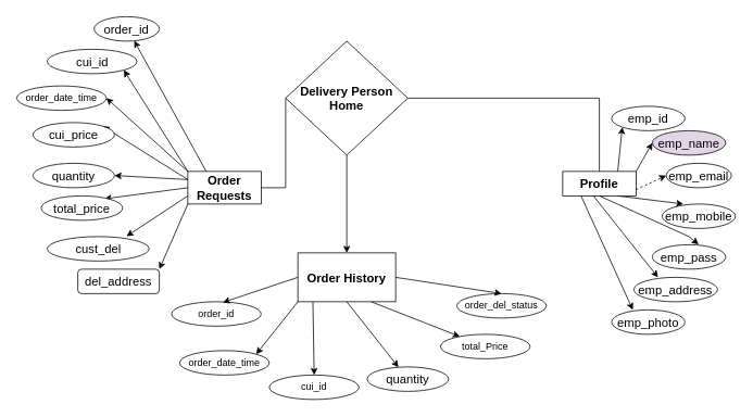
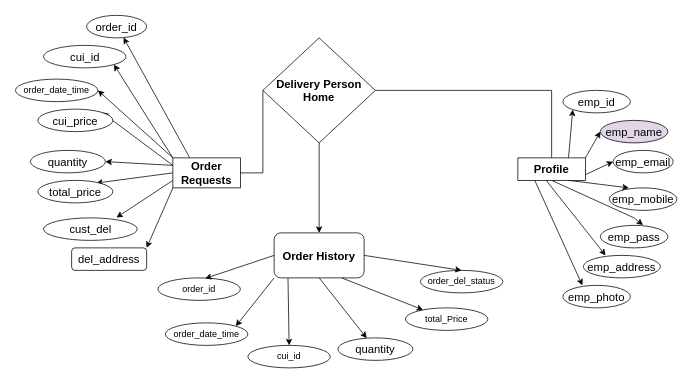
- <mxCell id="24" value="emp_id" style="ellipse;whiteSpace=wrap;html=1;fontSize=15;" vertex="1" parent="1"><mxGeometry x="750" y="130" width="90" height="30" as="geometry" /></mxCell>
+ <mxCell id="24" value="emp_id" style="ellipse;whiteSpace=wrap;html=1;fontSize=15;" vertex="1" parent="1"><mxGeometry x="750" y="120" width="90" height="30" as="geometry" /></mxCell>
- <mxCell id="16" value="cui_price" style="ellipse;whiteSpace=wrap;html=1;fontSize=15;" vertex="1" parent="1"><mxGeometry x="40" y="150" width="100" height="30" as="geometry" /></mxCell>
+ <mxCell id="16" value="cui_price" style="ellipse;whiteSpace=wrap;html=1;fontSize=15;" vertex="1" parent="1"><mxGeometry x="50" y="145" width="100" height="30" as="geometry" /></mxCell>
- <mxCell id="20" style="edgeStyle=none;rounded=0;orthogonalLoop=1;jettySize=auto;html=1;exitX=1;exitY=0.75;exitDx=0;exitDy=0;entryX=0;entryY=0.5;entryDx=0;entryDy=0;fontSize=15;elbow=vertical;dashed=1;" edge="1" parent="1" source="23" target="28"><mxGeometry relative="1" as="geometry" /></mxCell>
+ <mxCell id="20" style="edgeStyle=none;rounded=0;orthogonalLoop=1;jettySize=auto;html=1;exitX=1;exitY=0.75;exitDx=0;exitDy=0;entryX=0;entryY=0.5;entryDx=0;entryDy=0;fontSize=15;elbow=vertical;" edge="1" parent="1" source="23" target="28"><mxGeometry relative="1" as="geometry" /></mxCell>
- <mxCell id="36" value="&lt;b&gt;Order History&lt;/b&gt;" style="whiteSpace=wrap;html=1;fontSize=15;" vertex="1" parent="1"><mxGeometry x="365" y="310" width="120" height="60" as="geometry" /></mxCell>
+ <mxCell id="36" value="&lt;b&gt;Order History&lt;/b&gt;" style="whiteSpace=wrap;html=1;fontSize=15;rounded=1;" vertex="1" parent="1"><mxGeometry x="365" y="310" width="120" height="60" as="geometry" /></mxCell>
